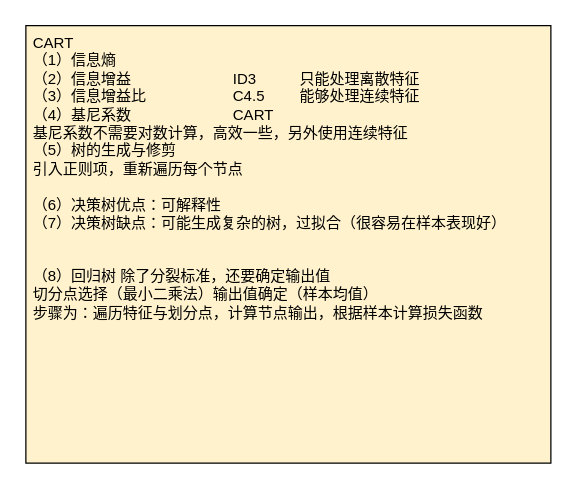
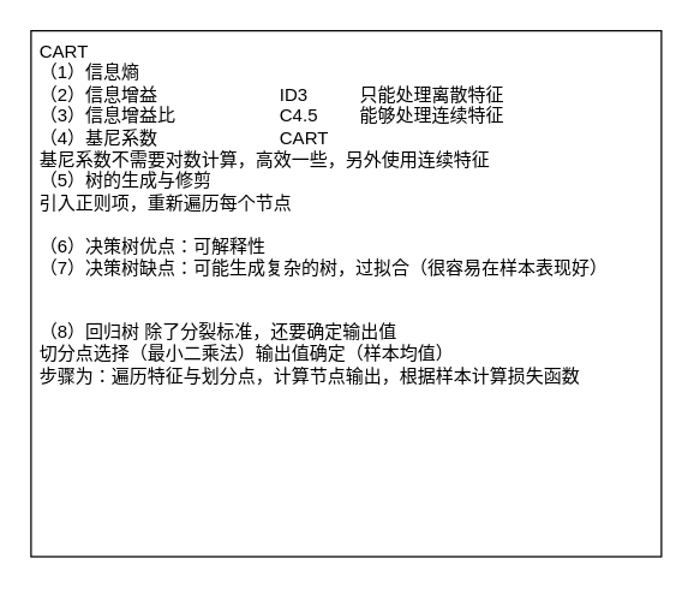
- <mxCell id="2" value="CART&lt;div&gt;（1）信息熵&lt;span style=&quot;white-space: pre;&quot;&gt;&#09;&lt;/span&gt;&lt;span style=&quot;white-space: pre;&quot;&gt;&#09;&lt;/span&gt;&lt;span style=&quot;white-space: pre;&quot;&gt;&#09;&lt;/span&gt;&lt;span style=&quot;white-space: pre;&quot;&gt;&#09;&lt;/span&gt;&lt;/div&gt;&lt;div&gt;（2）信息增益&lt;span style=&quot;white-space: pre;&quot;&gt;&#09;&lt;/span&gt;&lt;span style=&quot;white-space: pre;&quot;&gt;&#09;&lt;/span&gt;&lt;span style=&quot;white-space: pre;&quot;&gt;&#09;&lt;/span&gt;&lt;span style=&quot;background-color: initial;&quot;&gt;ID3 &lt;span style=&quot;white-space: pre;&quot;&gt;&#09;&lt;/span&gt;&lt;span style=&quot;white-space: pre;&quot;&gt;&#09;&lt;/span&gt;只能处理离散特征&lt;/span&gt;&lt;/div&gt;&lt;div&gt;（3）信息增益比&lt;span style=&quot;white-space: pre;&quot;&gt;&#09;&lt;/span&gt;&lt;span style=&quot;white-space: pre;&quot;&gt;&#09;&lt;/span&gt;&lt;span style=&quot;white-space: pre;&quot;&gt;&#09;&lt;/span&gt;C4.5&lt;span style=&quot;white-space: pre;&quot;&gt;&#09;&lt;/span&gt;能够处理连续特征&lt;/div&gt;&lt;div&gt;（4）基尼系数&lt;span style=&quot;white-space: pre;&quot;&gt;&#09;&lt;/span&gt;&lt;span style=&quot;white-space: pre;&quot;&gt;&#09;&lt;/span&gt;&lt;span style=&quot;white-space: pre;&quot;&gt;&#09;&lt;/span&gt;CART&lt;span style=&quot;white-space: pre;&quot;&gt;&#09;&lt;/span&gt;&lt;/div&gt;&lt;div&gt;基尼系数不需要对数计算，高效一些，另外使用连续特征&lt;/div&gt;&lt;div&gt;（5）树的生成与修剪&lt;/div&gt;&lt;div&gt;引入正则项，重新遍历每个节点&lt;/div&gt;&lt;div&gt;&lt;br&gt;&lt;/div&gt;&lt;div&gt;（6）决策树优点：可解释性&lt;/div&gt;&lt;div&gt;（7）决策树缺点：可能生成复杂的树，过拟合（很容易在样本表现好）&lt;/div&gt;&lt;div&gt;&lt;br&gt;&lt;/div&gt;&lt;div&gt;&lt;br&gt;&lt;/div&gt;&lt;div&gt;（8）回归树 除了分裂标准，还要确定输出值&lt;/div&gt;&lt;div&gt;切分点选择（最小二乘法）输出值确定（样本均值）&lt;/div&gt;&lt;div&gt;步骤为：遍历特征与划分点，计算节点输出，根据样本计算损失函数&lt;/div&gt;" style="rounded=0;whiteSpace=wrap;html=1;align=left;verticalAlign=top;spacingLeft=4;fillColor=#fff2cc;" parent="1" vertex="1"><mxGeometry x="20" y="20" width="420" height="350" as="geometry" /></mxCell>
+ <mxCell id="2" value="CART&lt;div&gt;（1）信息熵&lt;span style=&quot;white-space: pre;&quot;&gt;&#09;&lt;/span&gt;&lt;span style=&quot;white-space: pre;&quot;&gt;&#09;&lt;/span&gt;&lt;span style=&quot;white-space: pre;&quot;&gt;&#09;&lt;/span&gt;&lt;span style=&quot;white-space: pre;&quot;&gt;&#09;&lt;/span&gt;&lt;/div&gt;&lt;div&gt;（2）信息增益&lt;span style=&quot;white-space: pre;&quot;&gt;&#09;&lt;/span&gt;&lt;span style=&quot;white-space: pre;&quot;&gt;&#09;&lt;/span&gt;&lt;span style=&quot;white-space: pre;&quot;&gt;&#09;&lt;/span&gt;&lt;span style=&quot;background-color: initial;&quot;&gt;ID3 &lt;span style=&quot;white-space: pre;&quot;&gt;&#09;&lt;/span&gt;&lt;span style=&quot;white-space: pre;&quot;&gt;&#09;&lt;/span&gt;只能处理离散特征&lt;/span&gt;&lt;/div&gt;&lt;div&gt;（3）信息增益比&lt;span style=&quot;white-space: pre;&quot;&gt;&#09;&lt;/span&gt;&lt;span style=&quot;white-space: pre;&quot;&gt;&#09;&lt;/span&gt;&lt;span style=&quot;white-space: pre;&quot;&gt;&#09;&lt;/span&gt;C4.5&lt;span style=&quot;white-space: pre;&quot;&gt;&#09;&lt;/span&gt;能够处理连续特征&lt;/div&gt;&lt;div&gt;（4）基尼系数&lt;span style=&quot;white-space: pre;&quot;&gt;&#09;&lt;/span&gt;&lt;span style=&quot;white-space: pre;&quot;&gt;&#09;&lt;/span&gt;&lt;span style=&quot;white-space: pre;&quot;&gt;&#09;&lt;/span&gt;CART&lt;span style=&quot;white-space: pre;&quot;&gt;&#09;&lt;/span&gt;&lt;/div&gt;&lt;div&gt;基尼系数不需要对数计算，高效一些，另外使用连续特征&lt;/div&gt;&lt;div&gt;（5）树的生成与修剪&lt;/div&gt;&lt;div&gt;引入正则项，重新遍历每个节点&lt;/div&gt;&lt;div&gt;&lt;br&gt;&lt;/div&gt;&lt;div&gt;（6）决策树优点：可解释性&lt;/div&gt;&lt;div&gt;（7）决策树缺点：可能生成复杂的树，过拟合（很容易在样本表现好）&lt;/div&gt;&lt;div&gt;&lt;br&gt;&lt;/div&gt;&lt;div&gt;&lt;br&gt;&lt;/div&gt;&lt;div&gt;（8）回归树 除了分裂标准，还要确定输出值&lt;/div&gt;&lt;div&gt;切分点选择（最小二乘法）输出值确定（样本均值）&lt;/div&gt;&lt;div&gt;步骤为：遍历特征与划分点，计算节点输出，根据样本计算损失函数&lt;/div&gt;" style="rounded=0;whiteSpace=wrap;html=1;align=left;verticalAlign=top;spacingLeft=4;" parent="1" vertex="1"><mxGeometry x="20" y="20" width="420" height="350" as="geometry" /></mxCell>
